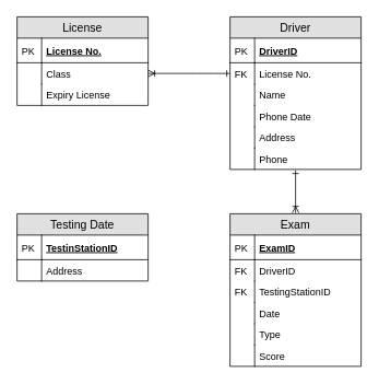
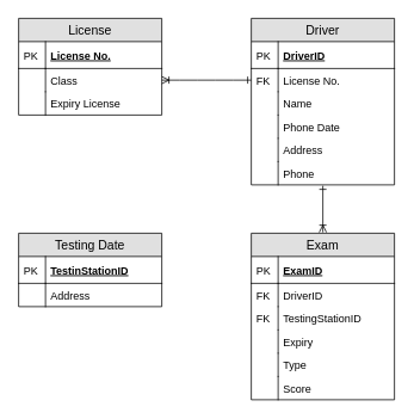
- <mxCell id="29" value="Date" style="shape=partialRectangle;top=0;left=0;right=0;bottom=0;align=left;verticalAlign=top;fillColor=none;spacingLeft=34;spacingRight=4;overflow=hidden;rotatable=0;points=[[0,0.5],[1,0.5]];portConstraint=eastwest;dropTarget=0;fontSize=12;" vertex="1" parent="22"><mxGeometry y="108" width="160" height="26" as="geometry" /></mxCell>
+ <mxCell id="29" value="Expiry" style="shape=partialRectangle;top=0;left=0;right=0;bottom=0;align=left;verticalAlign=top;fillColor=none;spacingLeft=34;spacingRight=4;overflow=hidden;rotatable=0;points=[[0,0.5],[1,0.5]];portConstraint=eastwest;dropTarget=0;fontSize=12;" vertex="1" parent="22"><mxGeometry y="108" width="160" height="26" as="geometry" /></mxCell>
